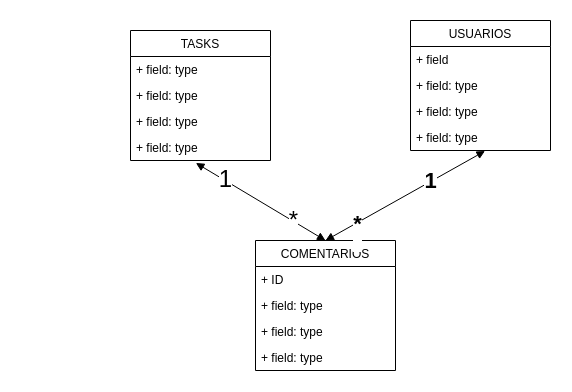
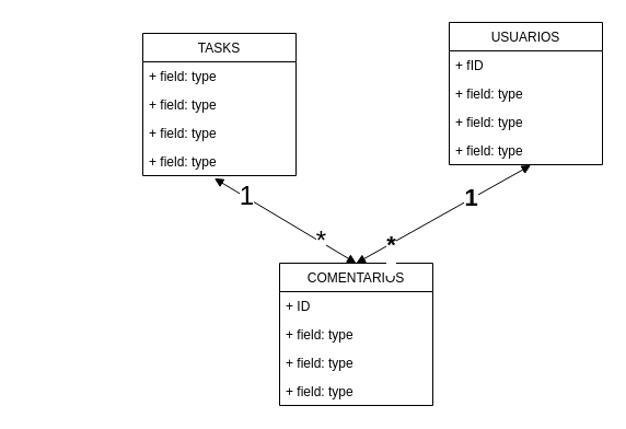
- <mxCell id="9" value="+ field" style="text;strokeColor=none;fillColor=none;align=left;verticalAlign=top;spacingLeft=4;spacingRight=4;overflow=hidden;rotatable=0;points=[[0,0.5],[1,0.5]];portConstraint=eastwest;" parent="8" vertex="1"><mxGeometry y="26" width="140" height="26" as="geometry" /></mxCell>
+ <mxCell id="9" value="+ fID" style="text;strokeColor=none;fillColor=none;align=left;verticalAlign=top;spacingLeft=4;spacingRight=4;overflow=hidden;rotatable=0;points=[[0,0.5],[1,0.5]];portConstraint=eastwest;" parent="8" vertex="1"><mxGeometry y="26" width="140" height="26" as="geometry" /></mxCell>
